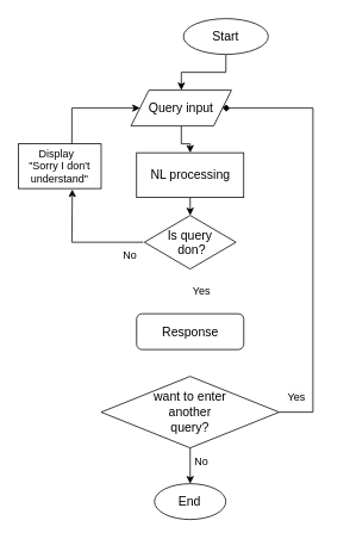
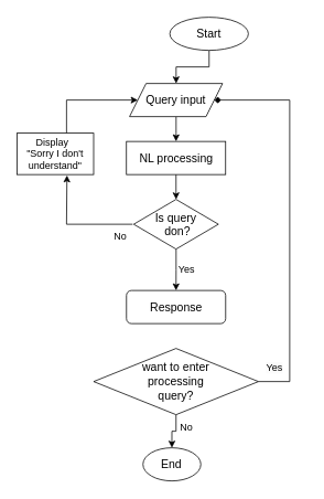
- <mxCell id="5" value="&lt;font style=&quot;font-size: 14px;&quot;&gt;Query input&lt;/font&gt;" style="shape=parallelogram;perimeter=parallelogramPerimeter;whiteSpace=wrap;html=1;fixedSize=1;" parent="1" vertex="1"><mxGeometry x="146.25" y="100" width="112.5" height="40" as="geometry" /></mxCell>
+ <mxCell id="5" value="&lt;font style=&quot;font-size: 14px;&quot;&gt;Query input&lt;/font&gt;" style="shape=parallelogram;perimeter=parallelogramPerimeter;whiteSpace=wrap;html=1;fixedSize=1;" parent="1" vertex="1"><mxGeometry x="156.25" y="100" width="112.5" height="40" as="geometry" /></mxCell>
- <mxCell id="7" value="&lt;font style=&quot;font-size: 14px;&quot;&gt;NL processing&lt;/font&gt;" style="whiteSpace=wrap;html=1;" parent="1" vertex="1"><mxGeometry x="152.5" y="170" width="120" height="50" as="geometry" /></mxCell>
+ <mxCell id="7" value="&lt;font style=&quot;font-size: 14px;&quot;&gt;NL processing&lt;/font&gt;" style="whiteSpace=wrap;html=1;" parent="1" vertex="1"><mxGeometry x="152.5" y="170" width="120" height="40" as="geometry" /></mxCell>
+ <mxCell id="8" value="" style="edgeStyle=orthogonalEdgeStyle;rounded=0;orthogonalLoop=1;jettySize=auto;html=1;" parent="1" source="9" target="10" edge="1"><mxGeometry relative="1" as="geometry" /></mxCell>
- <mxCell id="12" value="&lt;font style=&quot;font-size: 14px;&quot;&gt;want to enter &lt;br&gt;another &lt;br&gt;query?&lt;/font&gt;" style="rhombus;whiteSpace=wrap;html=1;" parent="1" vertex="1"><mxGeometry x="112.81" y="420" width="199.37" height="80" as="geometry" /></mxCell>
+ <mxCell id="12" value="&lt;font style=&quot;font-size: 14px;&quot;&gt;want to enter &lt;br&gt;processing &lt;br&gt;query?&lt;/font&gt;" style="rhombus;whiteSpace=wrap;html=1;" parent="1" vertex="1"><mxGeometry x="112.81" y="420" width="199.37" height="80" as="geometry" /></mxCell>
- <mxCell id="13" value="&lt;font style=&quot;font-size: 14px;&quot;&gt;End&lt;/font&gt;" style="ellipse;whiteSpace=wrap;html=1;" parent="1" vertex="1"><mxGeometry x="172.49" y="540" width="80" height="40" as="geometry" /></mxCell>
+ <mxCell id="13" value="&lt;font style=&quot;font-size: 14px;&quot;&gt;End&lt;/font&gt;" style="ellipse;whiteSpace=wrap;html=1;" parent="1" vertex="1"><mxGeometry x="172.49" y="540" width="70" height="40" as="geometry" /></mxCell>
